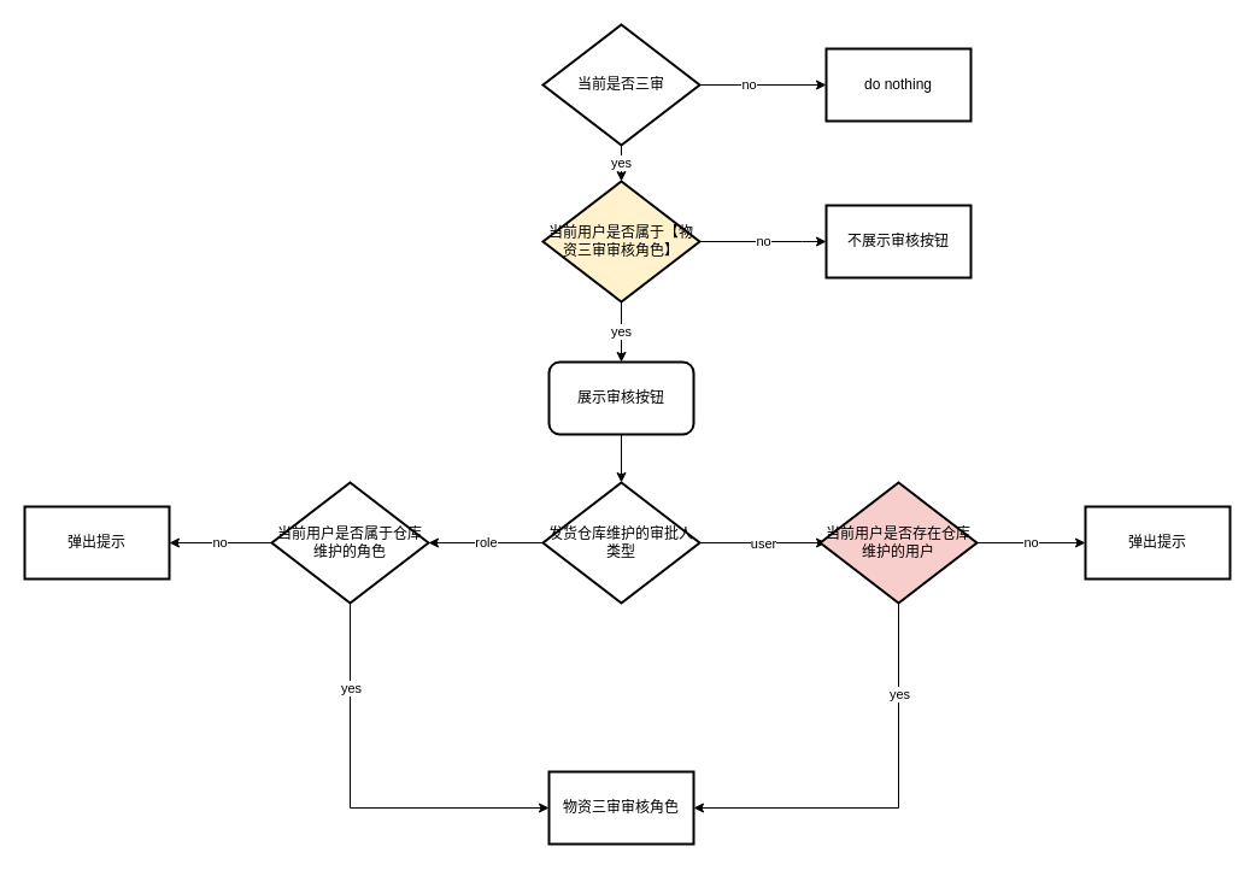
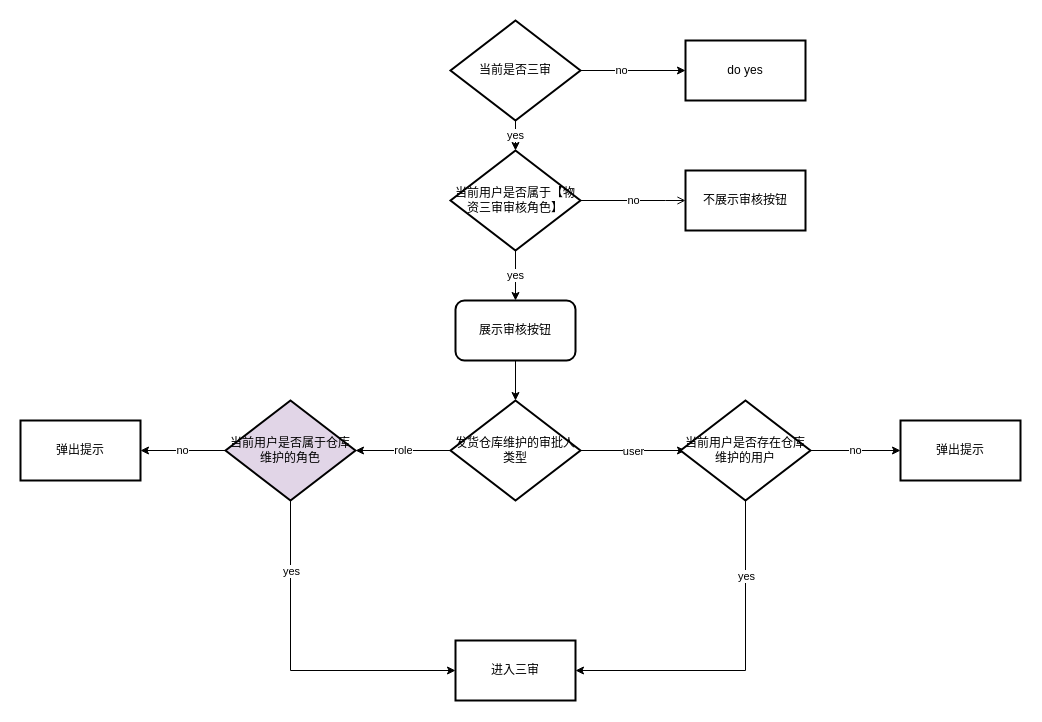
- <mxCell id="15" value="do nothing" style="whiteSpace=wrap;html=1;strokeWidth=2;" vertex="1" parent="1"><mxGeometry x="685" y="40" width="120" height="60" as="geometry" /></mxCell>
+ <mxCell id="15" value="do yes" style="whiteSpace=wrap;html=1;strokeWidth=2;" vertex="1" parent="1"><mxGeometry x="685" y="40" width="120" height="60" as="geometry" /></mxCell>
- <mxCell id="4" value="当前用户是否属于【物资三审审核角色】" style="rhombus;whiteSpace=wrap;html=1;strokeWidth=2;fillColor=#fff2cc;" vertex="1" parent="1"><mxGeometry x="450" y="150" width="130" height="100" as="geometry" /></mxCell>
+ <mxCell id="4" value="当前用户是否属于【物资三审审核角色】" style="rhombus;whiteSpace=wrap;html=1;strokeWidth=2;" vertex="1" parent="1"><mxGeometry x="450" y="150" width="130" height="100" as="geometry" /></mxCell>
- <mxCell id="2" value="no" style="edgeStyle=orthogonalEdgeStyle;rounded=0;orthogonalLoop=1;jettySize=auto;html=1;" edge="1" parent="1" source="4" target="5"><mxGeometry relative="1" as="geometry"><Array as="points"><mxPoint x="665" y="200" /><mxPoint x="665" y="200" /></Array></mxGeometry></mxCell>
+ <mxCell id="2" value="no" style="edgeStyle=orthogonalEdgeStyle;rounded=0;orthogonalLoop=1;jettySize=auto;html=1;endArrow=open;" edge="1" parent="1" source="4" target="5"><mxGeometry relative="1" as="geometry"><Array as="points"><mxPoint x="665" y="200" /><mxPoint x="665" y="200" /></Array></mxGeometry></mxCell>
- <mxCell id="19" value="当前用户是否属于仓库维护的角色" style="rhombus;whiteSpace=wrap;html=1;strokeWidth=2;" vertex="1" parent="1"><mxGeometry x="225" y="400" width="130" height="100" as="geometry" /></mxCell>
+ <mxCell id="19" value="当前用户是否属于仓库维护的角色" style="rhombus;whiteSpace=wrap;html=1;strokeWidth=2;fillColor=#e1d5e7;" vertex="1" parent="1"><mxGeometry x="225" y="400" width="130" height="100" as="geometry" /></mxCell>
- <mxCell id="23" value="当前用户是否存在仓库维护的用户" style="rhombus;whiteSpace=wrap;html=1;strokeWidth=2;fillColor=#f8cecc;" vertex="1" parent="1"><mxGeometry x="680" y="400" width="130" height="100" as="geometry" /></mxCell>
+ <mxCell id="23" value="当前用户是否存在仓库维护的用户" style="rhombus;whiteSpace=wrap;html=1;strokeWidth=2;" vertex="1" parent="1"><mxGeometry x="680" y="400" width="130" height="100" as="geometry" /></mxCell>
- <mxCell id="26" value="物资三审审核角色" style="whiteSpace=wrap;html=1;strokeWidth=2;" vertex="1" parent="1"><mxGeometry x="455" y="640" width="120" height="60" as="geometry" /></mxCell>
+ <mxCell id="26" value="进入三审" style="whiteSpace=wrap;html=1;strokeWidth=2;" vertex="1" parent="1"><mxGeometry x="455" y="640" width="120" height="60" as="geometry" /></mxCell>
